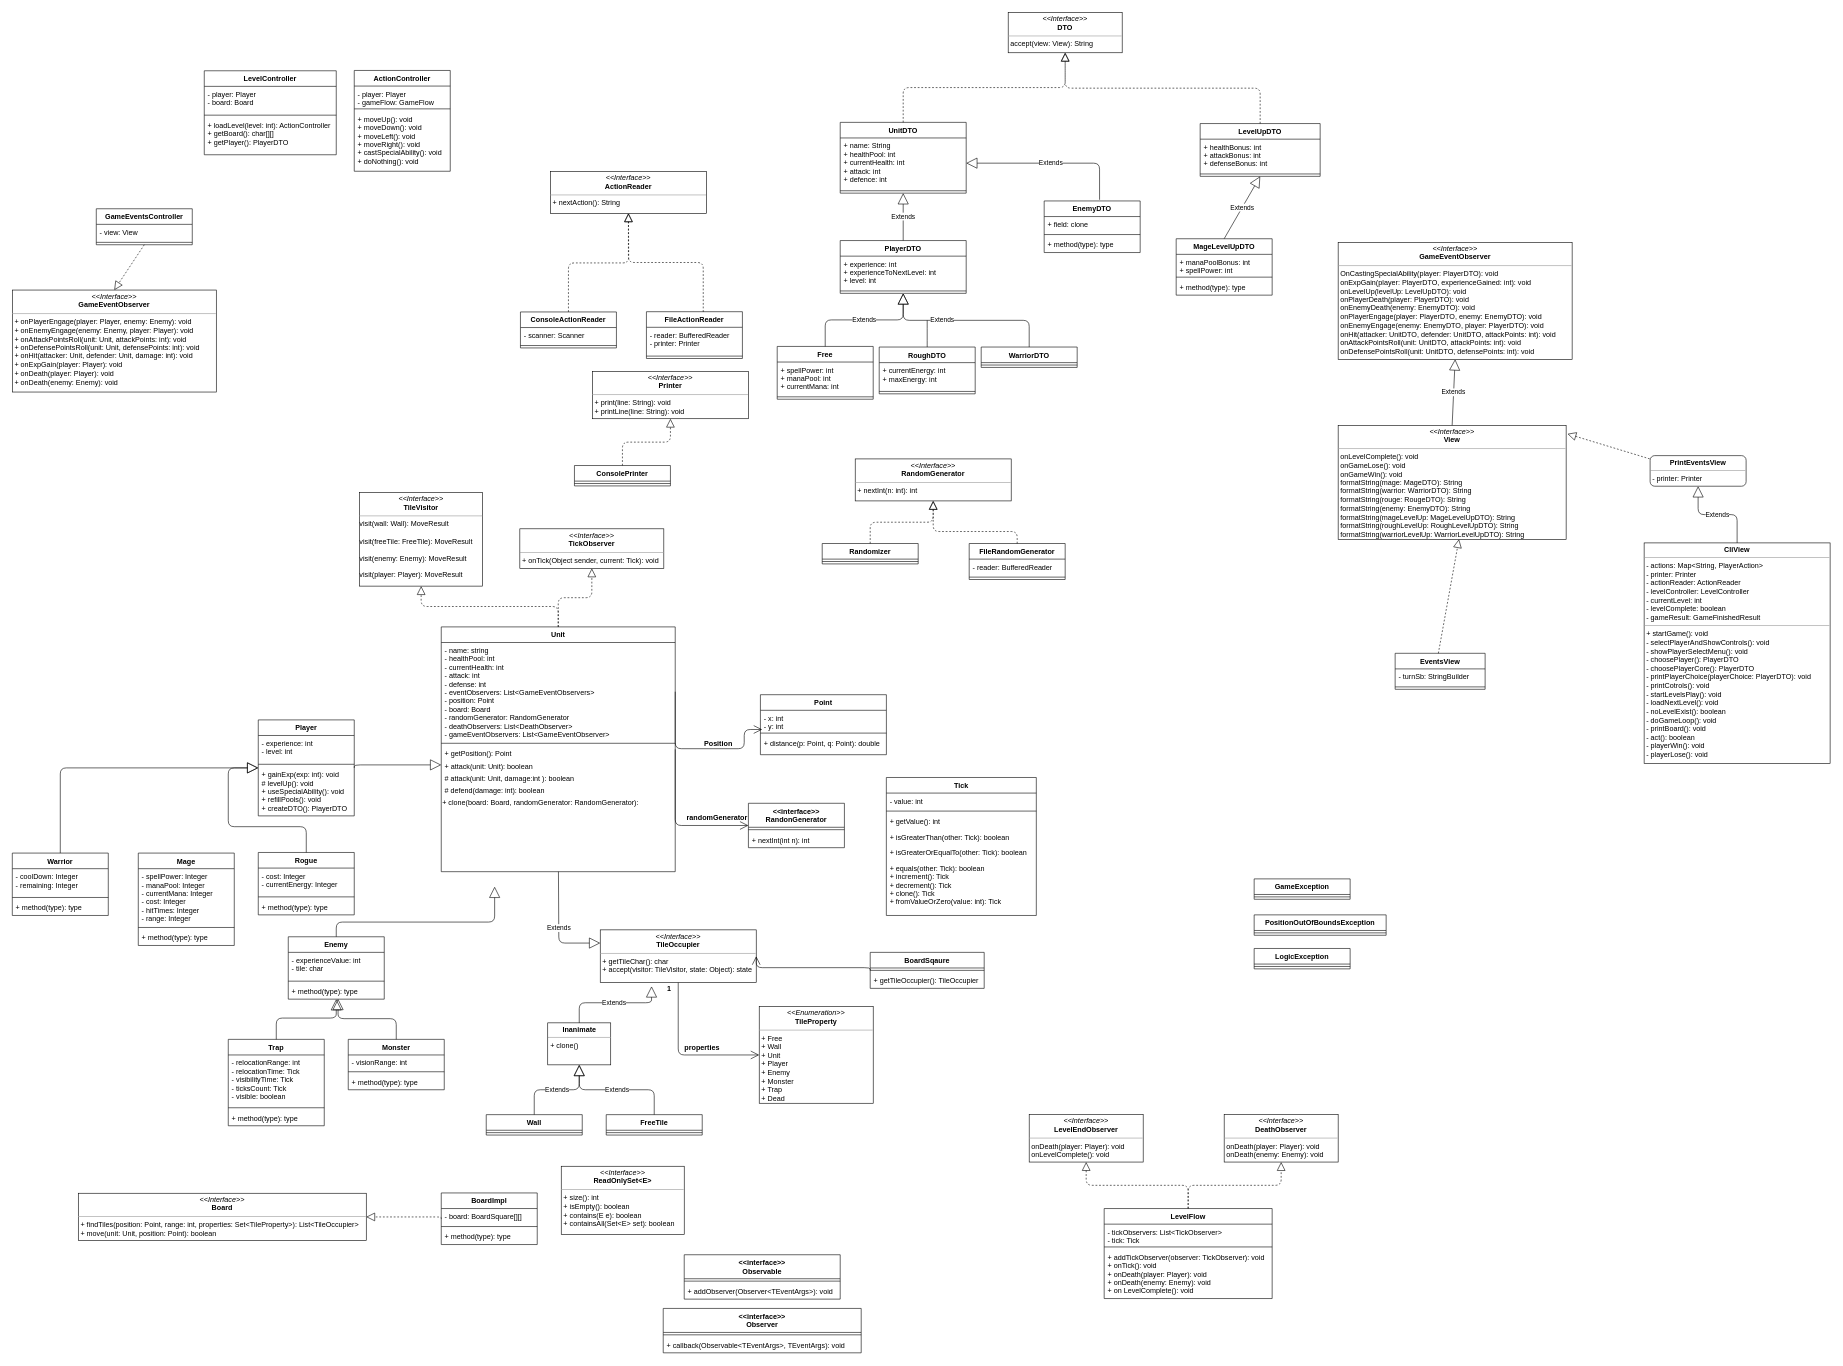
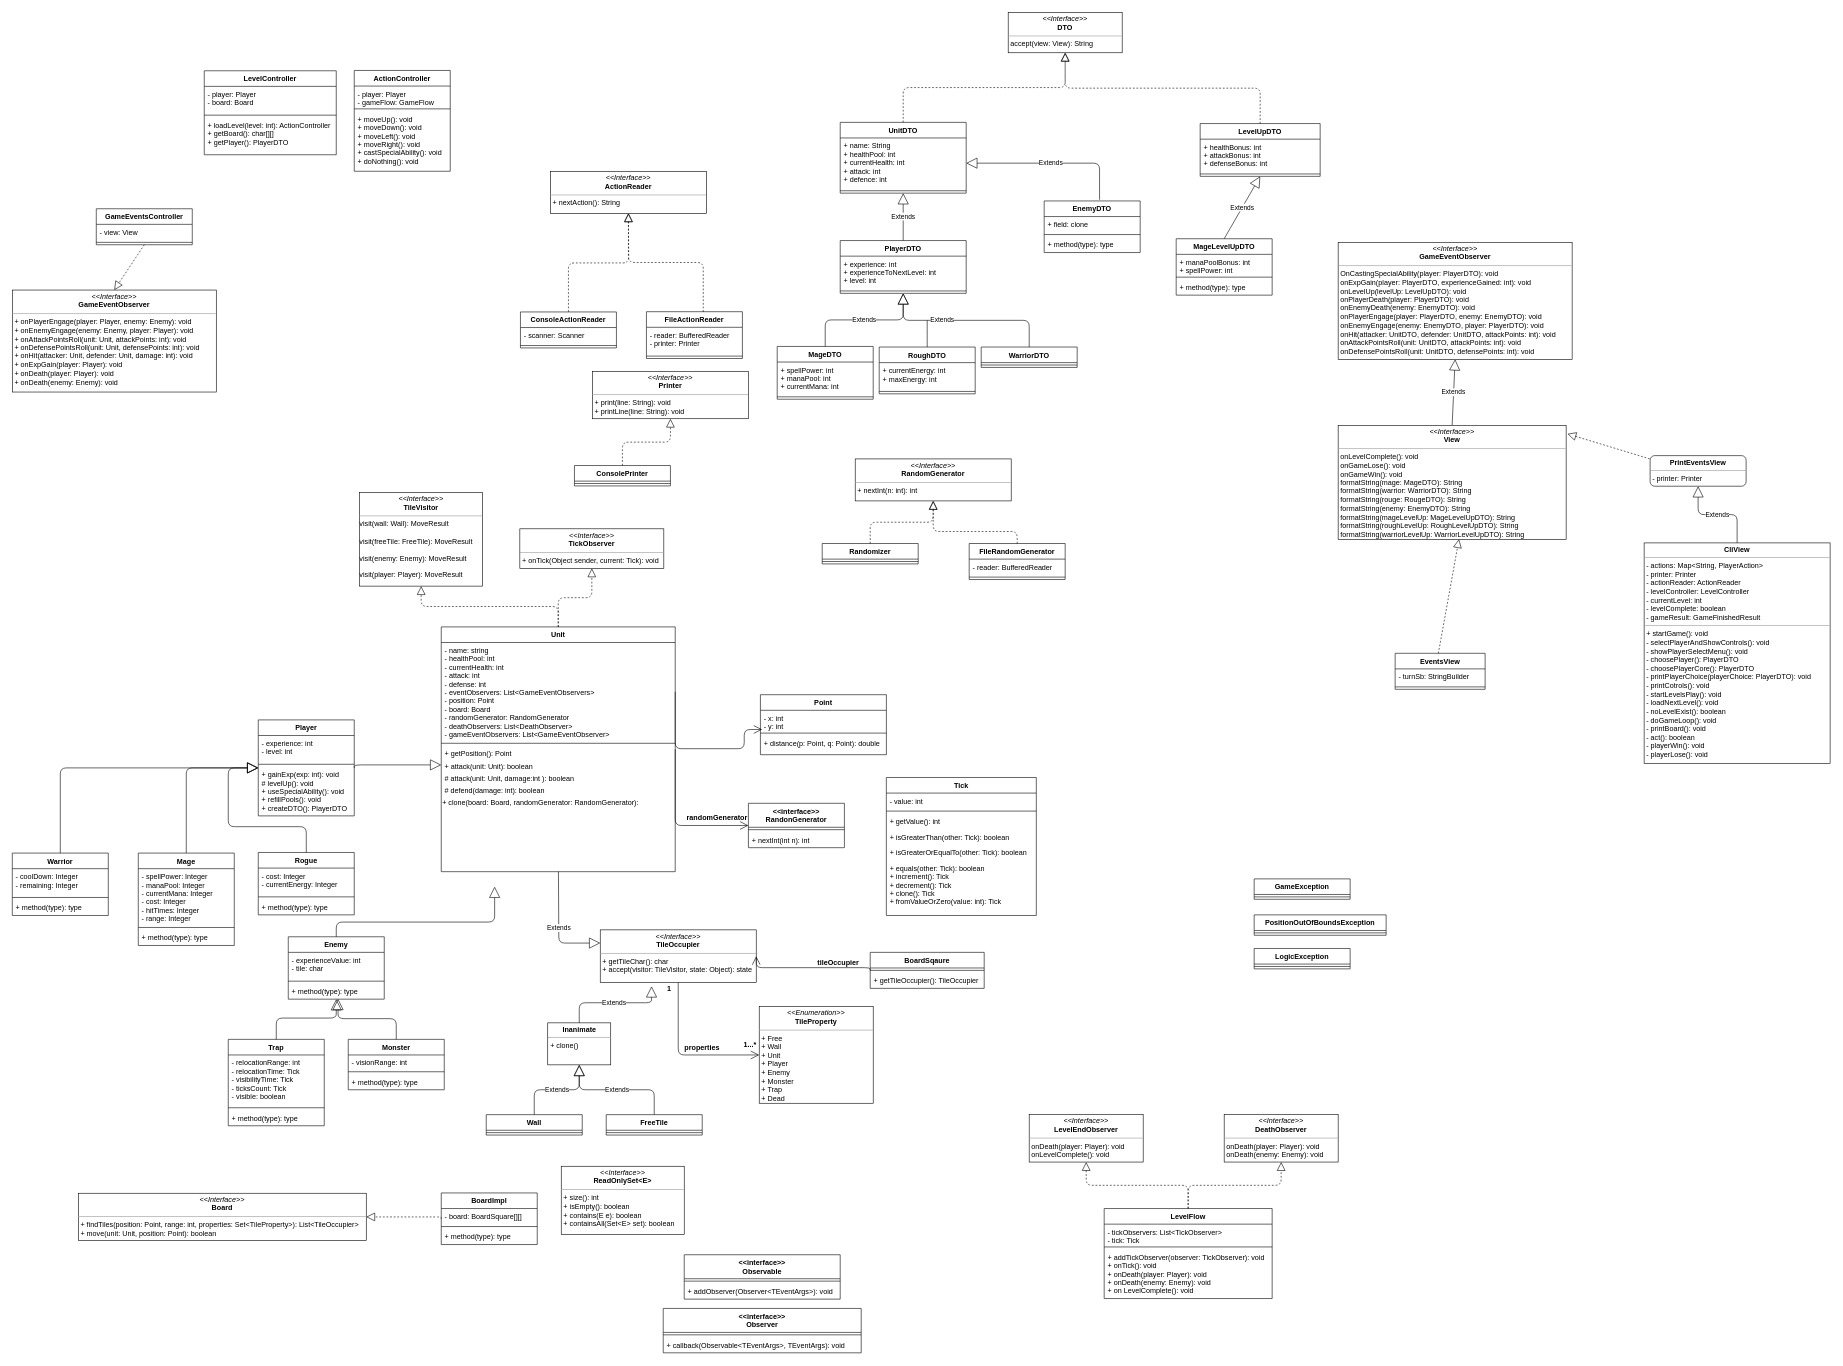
- <mxCell id="139" value="Free" style="swimlane;fontStyle=1;align=center;verticalAlign=top;childLayout=stackLayout;horizontal=1;startSize=26;horizontalStack=0;resizeParent=1;resizeParentMax=0;resizeLast=0;collapsible=1;marginBottom=0;" parent="1" vertex="1"><mxGeometry x="1295" y="576.5" width="160" height="88" as="geometry" /></mxCell>
+ <mxCell id="139" value="MageDTO" style="swimlane;fontStyle=1;align=center;verticalAlign=top;childLayout=stackLayout;horizontal=1;startSize=26;horizontalStack=0;resizeParent=1;resizeParentMax=0;resizeLast=0;collapsible=1;marginBottom=0;" parent="1" vertex="1"><mxGeometry x="1295" y="576.5" width="160" height="88" as="geometry" /></mxCell>
- <mxCell id="58" value="Position" style="text;align=center;fontStyle=1;verticalAlign=middle;spacingLeft=3;spacingRight=3;strokeColor=none;rotatable=0;points=[[0,0.5],[1,0.5]];portConstraint=eastwest;" parent="1" vertex="1"><mxGeometry x="1157" y="1225" width="80" height="26" as="geometry" /></mxCell>
+ <mxCell id="67" value="" style="endArrow=block;endSize=16;endFill=0;html=1;entryX=0;entryY=0.5;entryDx=0;entryDy=0;exitX=0.5;exitY=0;exitDx=0;exitDy=0;edgeStyle=orthogonalEdgeStyle;" parent="1" source="10" target="2" edge="1"><mxGeometry x="0.021" y="10" width="160" relative="1" as="geometry"><mxPoint x="190" y="1367" as="sourcePoint" /><mxPoint x="350" y="1367" as="targetPoint" /><mxPoint as="offset" /></mxGeometry></mxCell>
+ <mxCell id="82" value="tileOccupier" style="text;align=center;fontStyle=1;verticalAlign=middle;spacingLeft=3;spacingRight=3;strokeColor=none;rotatable=0;points=[[0,0.5],[1,0.5]];portConstraint=eastwest;" parent="1" vertex="1"><mxGeometry x="1357" y="1590.5" width="80" height="26" as="geometry" /></mxCell>
+ <mxCell id="85" value="1...*" style="text;align=center;fontStyle=1;verticalAlign=middle;spacingLeft=3;spacingRight=3;strokeColor=none;rotatable=0;points=[[0,0.5],[1,0.5]];portConstraint=eastwest;" parent="1" vertex="1"><mxGeometry x="1235" y="1726.5" width="30" height="26" as="geometry" /></mxCell>
